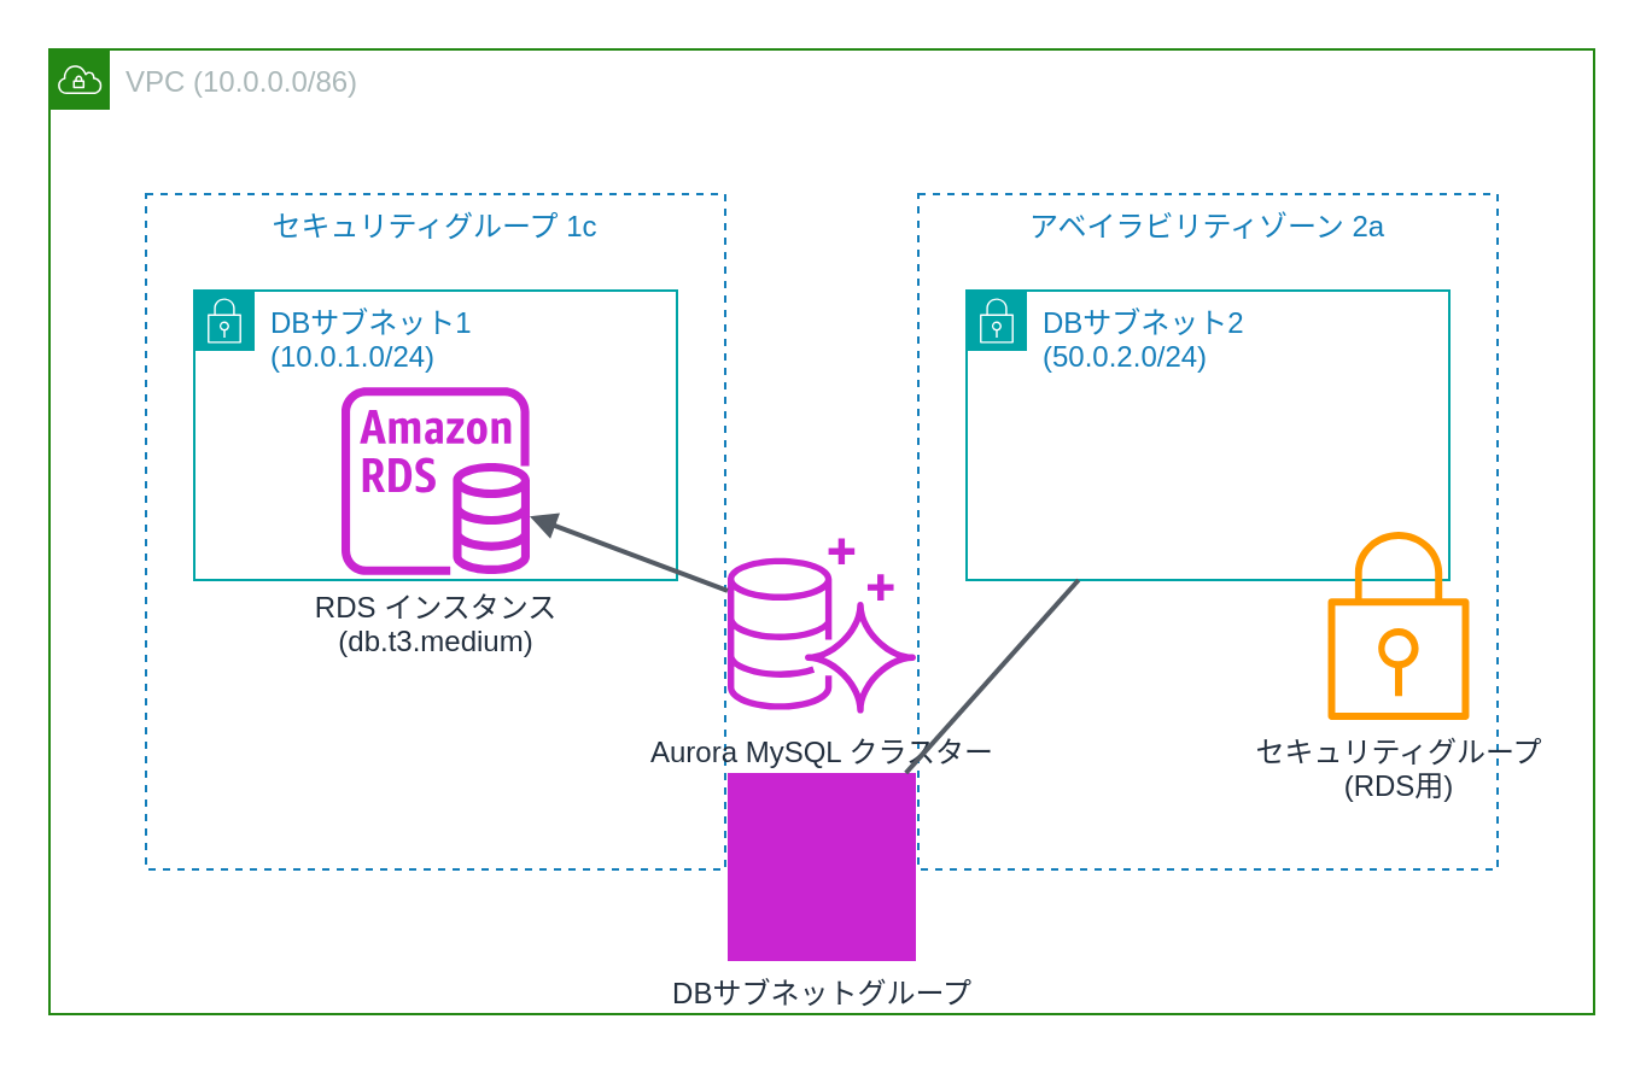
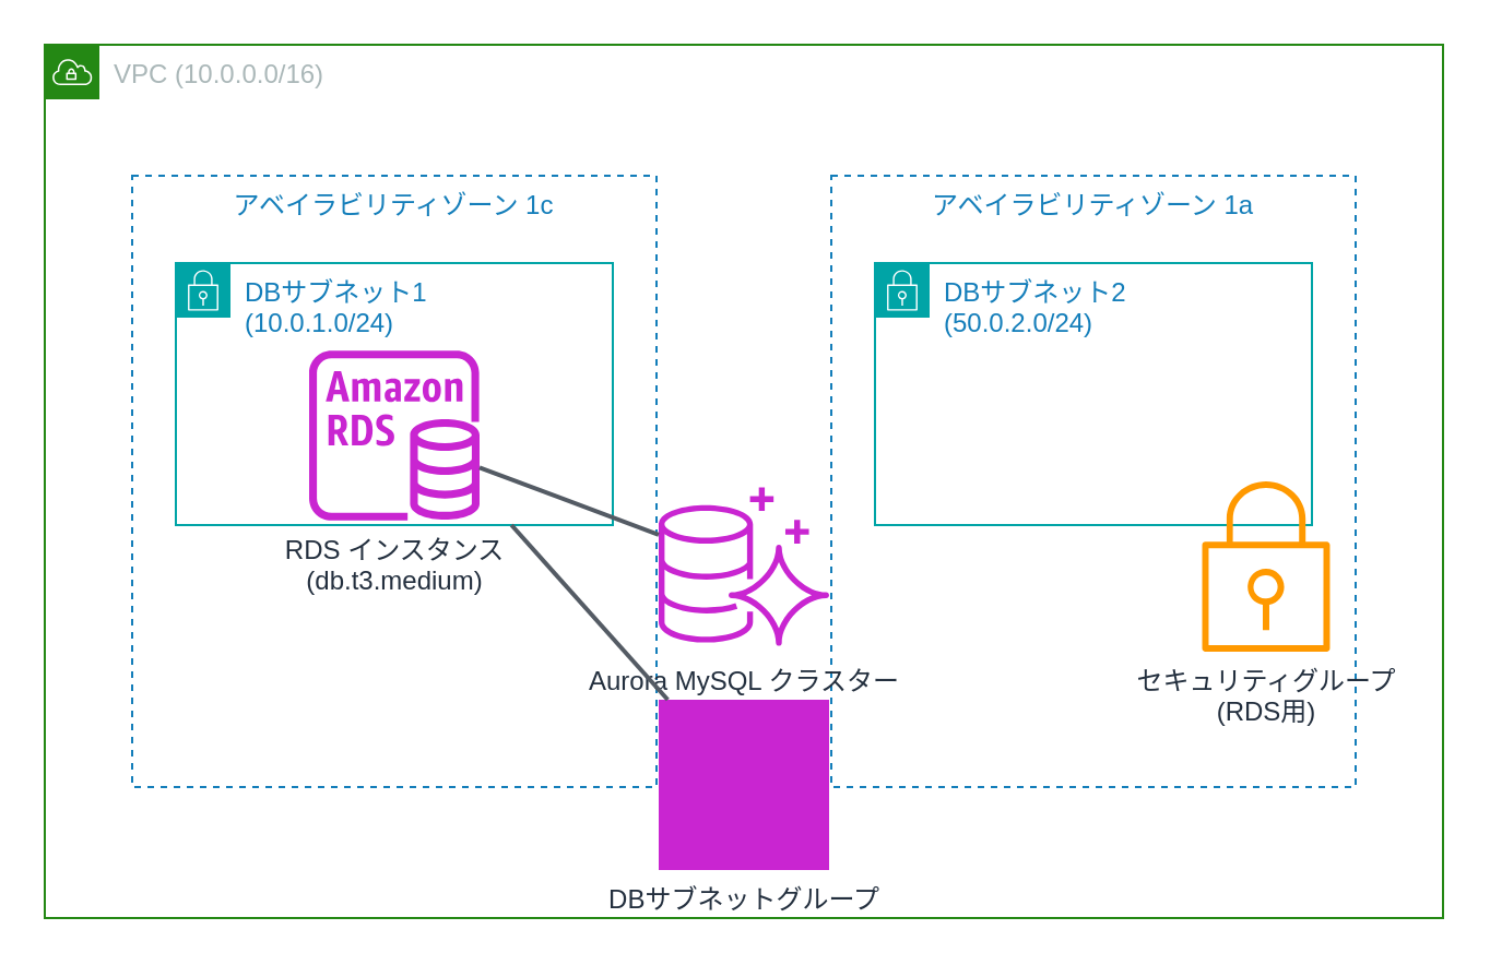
- <mxCell id="2" value="VPC (10.0.0.0/86)" style="points=[[0,0],[0.25,0],[0.5,0],[0.75,0],[1,0],[1,0.25],[1,0.5],[1,0.75],[1,1],[0.75,1],[0.5,1],[0.25,1],[0,1],[0,0.75],[0,0.5],[0,0.25]];outlineConnect=0;gradientColor=none;html=1;whiteSpace=wrap;fontSize=12;fontStyle=0;container=1;pointerEvents=0;collapsible=0;recursiveResize=0;shape=mxgraph.aws4.group;grIcon=mxgraph.aws4.group_vpc;strokeColor=#248814;fillColor=none;verticalAlign=top;align=left;spacingLeft=30;fontColor=#AAB7B8;dashed=0;" vertex="1" parent="1"><mxGeometry x="20" y="20" width="640" height="400" as="geometry" /></mxCell>
+ <mxCell id="2" value="VPC (10.0.0.0/16)" style="points=[[0,0],[0.25,0],[0.5,0],[0.75,0],[1,0],[1,0.25],[1,0.5],[1,0.75],[1,1],[0.75,1],[0.5,1],[0.25,1],[0,1],[0,0.75],[0,0.5],[0,0.25]];outlineConnect=0;gradientColor=none;html=1;whiteSpace=wrap;fontSize=12;fontStyle=0;container=1;pointerEvents=0;collapsible=0;recursiveResize=0;shape=mxgraph.aws4.group;grIcon=mxgraph.aws4.group_vpc;strokeColor=#248814;fillColor=none;verticalAlign=top;align=left;spacingLeft=30;fontColor=#AAB7B8;dashed=0;" vertex="1" parent="1"><mxGeometry x="20" y="20" width="640" height="400" as="geometry" /></mxCell>
- <mxCell id="3" value="セキュリティグループ 1c" style="fillColor=none;strokeColor=#147EBA;dashed=1;verticalAlign=top;fontStyle=0;fontColor=#147EBA;whiteSpace=wrap;html=1;" vertex="1" parent="2"><mxGeometry x="40" y="60" width="240" height="280" as="geometry" /></mxCell>
+ <mxCell id="3" value="アベイラビリティゾーン 1c" style="fillColor=none;strokeColor=#147EBA;dashed=1;verticalAlign=top;fontStyle=0;fontColor=#147EBA;whiteSpace=wrap;html=1;" vertex="1" parent="2"><mxGeometry x="40" y="60" width="240" height="280" as="geometry" /></mxCell>
- <mxCell id="4" value="アベイラビリティゾーン 2a" style="fillColor=none;strokeColor=#147EBA;dashed=1;verticalAlign=top;fontStyle=0;fontColor=#147EBA;whiteSpace=wrap;html=1;" vertex="1" parent="2"><mxGeometry x="360" y="60" width="240" height="280" as="geometry" /></mxCell>
+ <mxCell id="4" value="アベイラビリティゾーン 1a" style="fillColor=none;strokeColor=#147EBA;dashed=1;verticalAlign=top;fontStyle=0;fontColor=#147EBA;whiteSpace=wrap;html=1;" vertex="1" parent="2"><mxGeometry x="360" y="60" width="240" height="280" as="geometry" /></mxCell>
- <mxCell id="11" value="" style="endArrow=block;html=1;rounded=0;strokeColor=#545B64;strokeWidth=2;" edge="1" parent="2" source="7" target="8"><mxGeometry width="50" height="50" relative="1" as="geometry"><mxPoint x="200" y="200" as="sourcePoint" /><mxPoint x="250" y="150" as="targetPoint" /></mxGeometry></mxCell>
+ <mxCell id="11" value="" style="endArrow=none;html=1;rounded=0;strokeColor=#545B64;strokeWidth=2;" edge="1" parent="2" source="7" target="8"><mxGeometry width="50" height="50" relative="1" as="geometry"><mxPoint x="200" y="200" as="sourcePoint" /><mxPoint x="250" y="150" as="targetPoint" /></mxGeometry></mxCell>
+ <mxCell id="12" value="" style="endArrow=none;html=1;rounded=0;strokeColor=#545B64;strokeWidth=2;" edge="1" parent="2" source="10" target="5"><mxGeometry width="50" height="50" relative="1" as="geometry"><mxPoint x="200" y="250" as="sourcePoint" /><mxPoint x="250" y="200" as="targetPoint" /></mxGeometry></mxCell>
- <mxCell id="13" value="" style="endArrow=none;html=1;rounded=0;strokeColor=#545B64;strokeWidth=2;" edge="1" parent="2" source="10" target="6"><mxGeometry width="50" height="50" relative="1" as="geometry"><mxPoint x="400" y="250" as="sourcePoint" /><mxPoint x="450" y="200" as="targetPoint" /></mxGeometry></mxCell>
